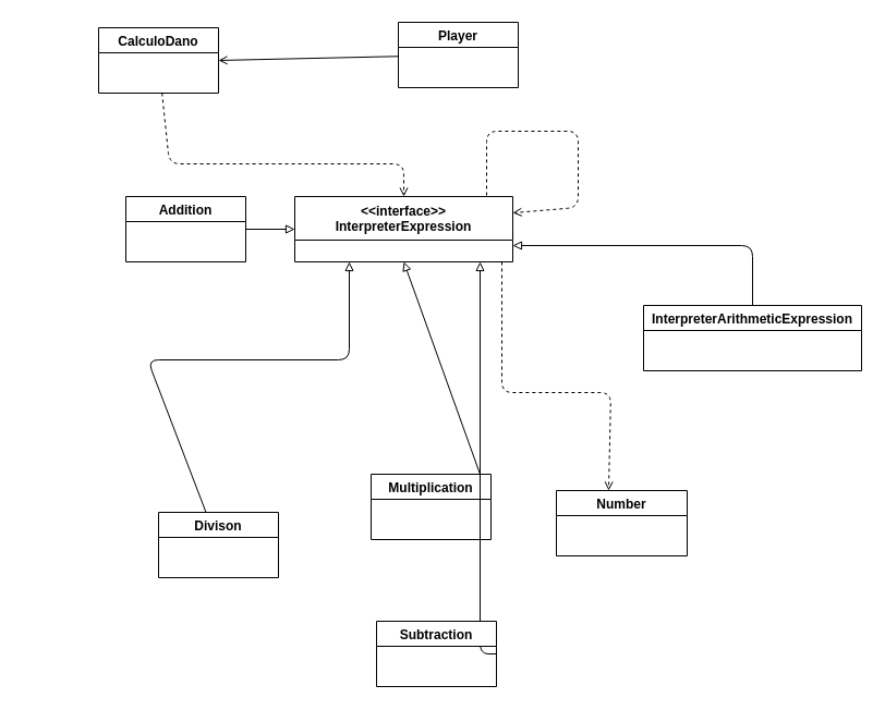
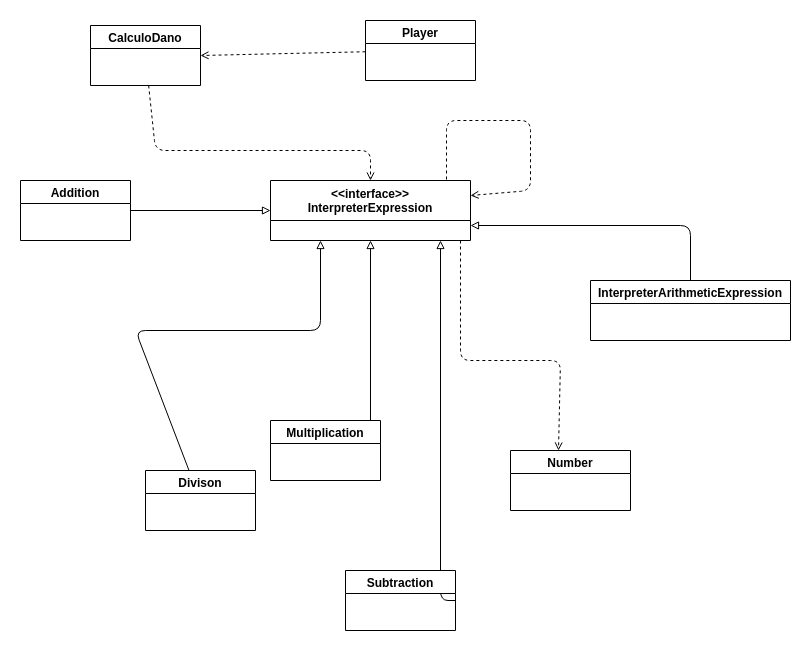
- <mxCell id="18" style="edgeStyle=none;html=1;entryX=1;entryY=0.5;entryDx=0;entryDy=0;endArrow=open;endFill=0;dashed=0;" edge="1" parent="1" source="19" target="17"><mxGeometry relative="1" as="geometry" /></mxCell>
+ <mxCell id="18" style="edgeStyle=none;html=1;entryX=1;entryY=0.5;entryDx=0;entryDy=0;endArrow=open;endFill=0;dashed=1;" edge="1" parent="1" source="19" target="17"><mxGeometry relative="1" as="geometry" /></mxCell>
- <mxCell id="15" value="Addition" style="swimlane;startSize=23;" vertex="1" parent="1"><mxGeometry x="115" y="180" width="110" height="60" as="geometry" /></mxCell>
+ <mxCell id="15" value="Addition" style="swimlane;startSize=23;" vertex="1" parent="1"><mxGeometry x="20" y="180" width="110" height="60" as="geometry" /></mxCell>
- <mxCell id="9" value="Multiplication" style="swimlane;" vertex="1" parent="1"><mxGeometry x="340" y="435" width="110" height="60" as="geometry" /></mxCell>
+ <mxCell id="9" value="Multiplication" style="swimlane;" vertex="1" parent="1"><mxGeometry x="270" y="420" width="110" height="60" as="geometry" /></mxCell>
